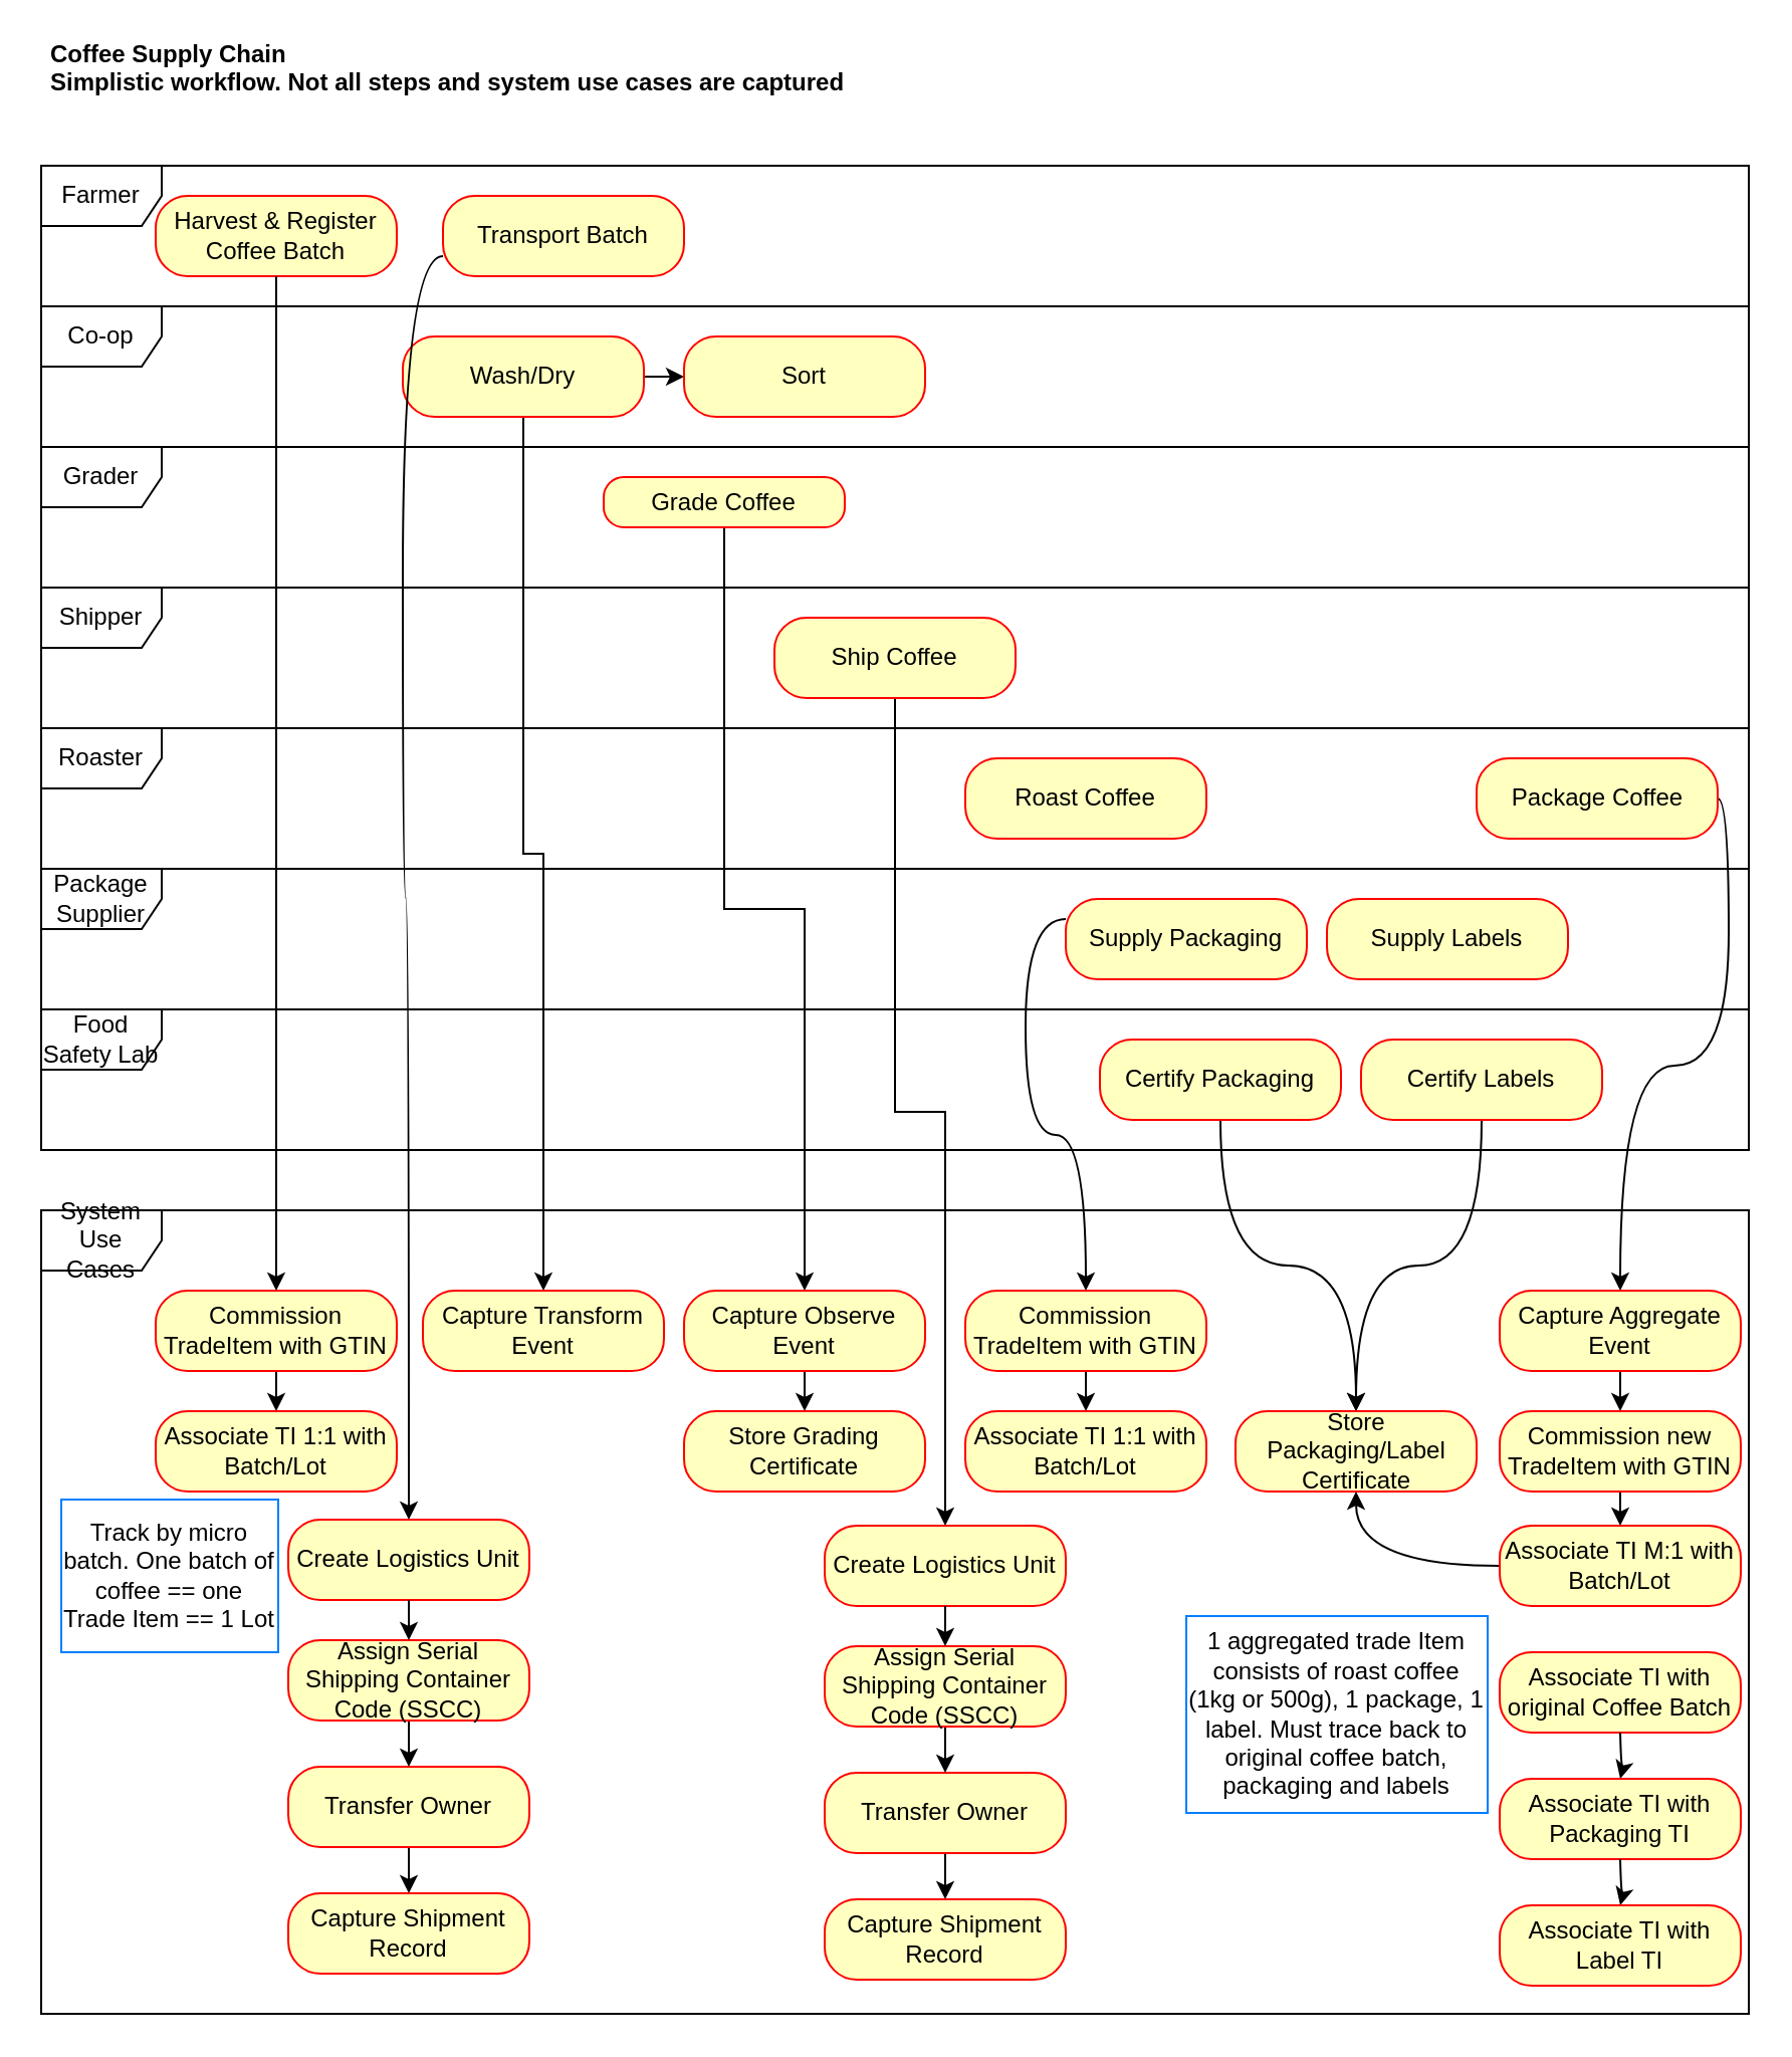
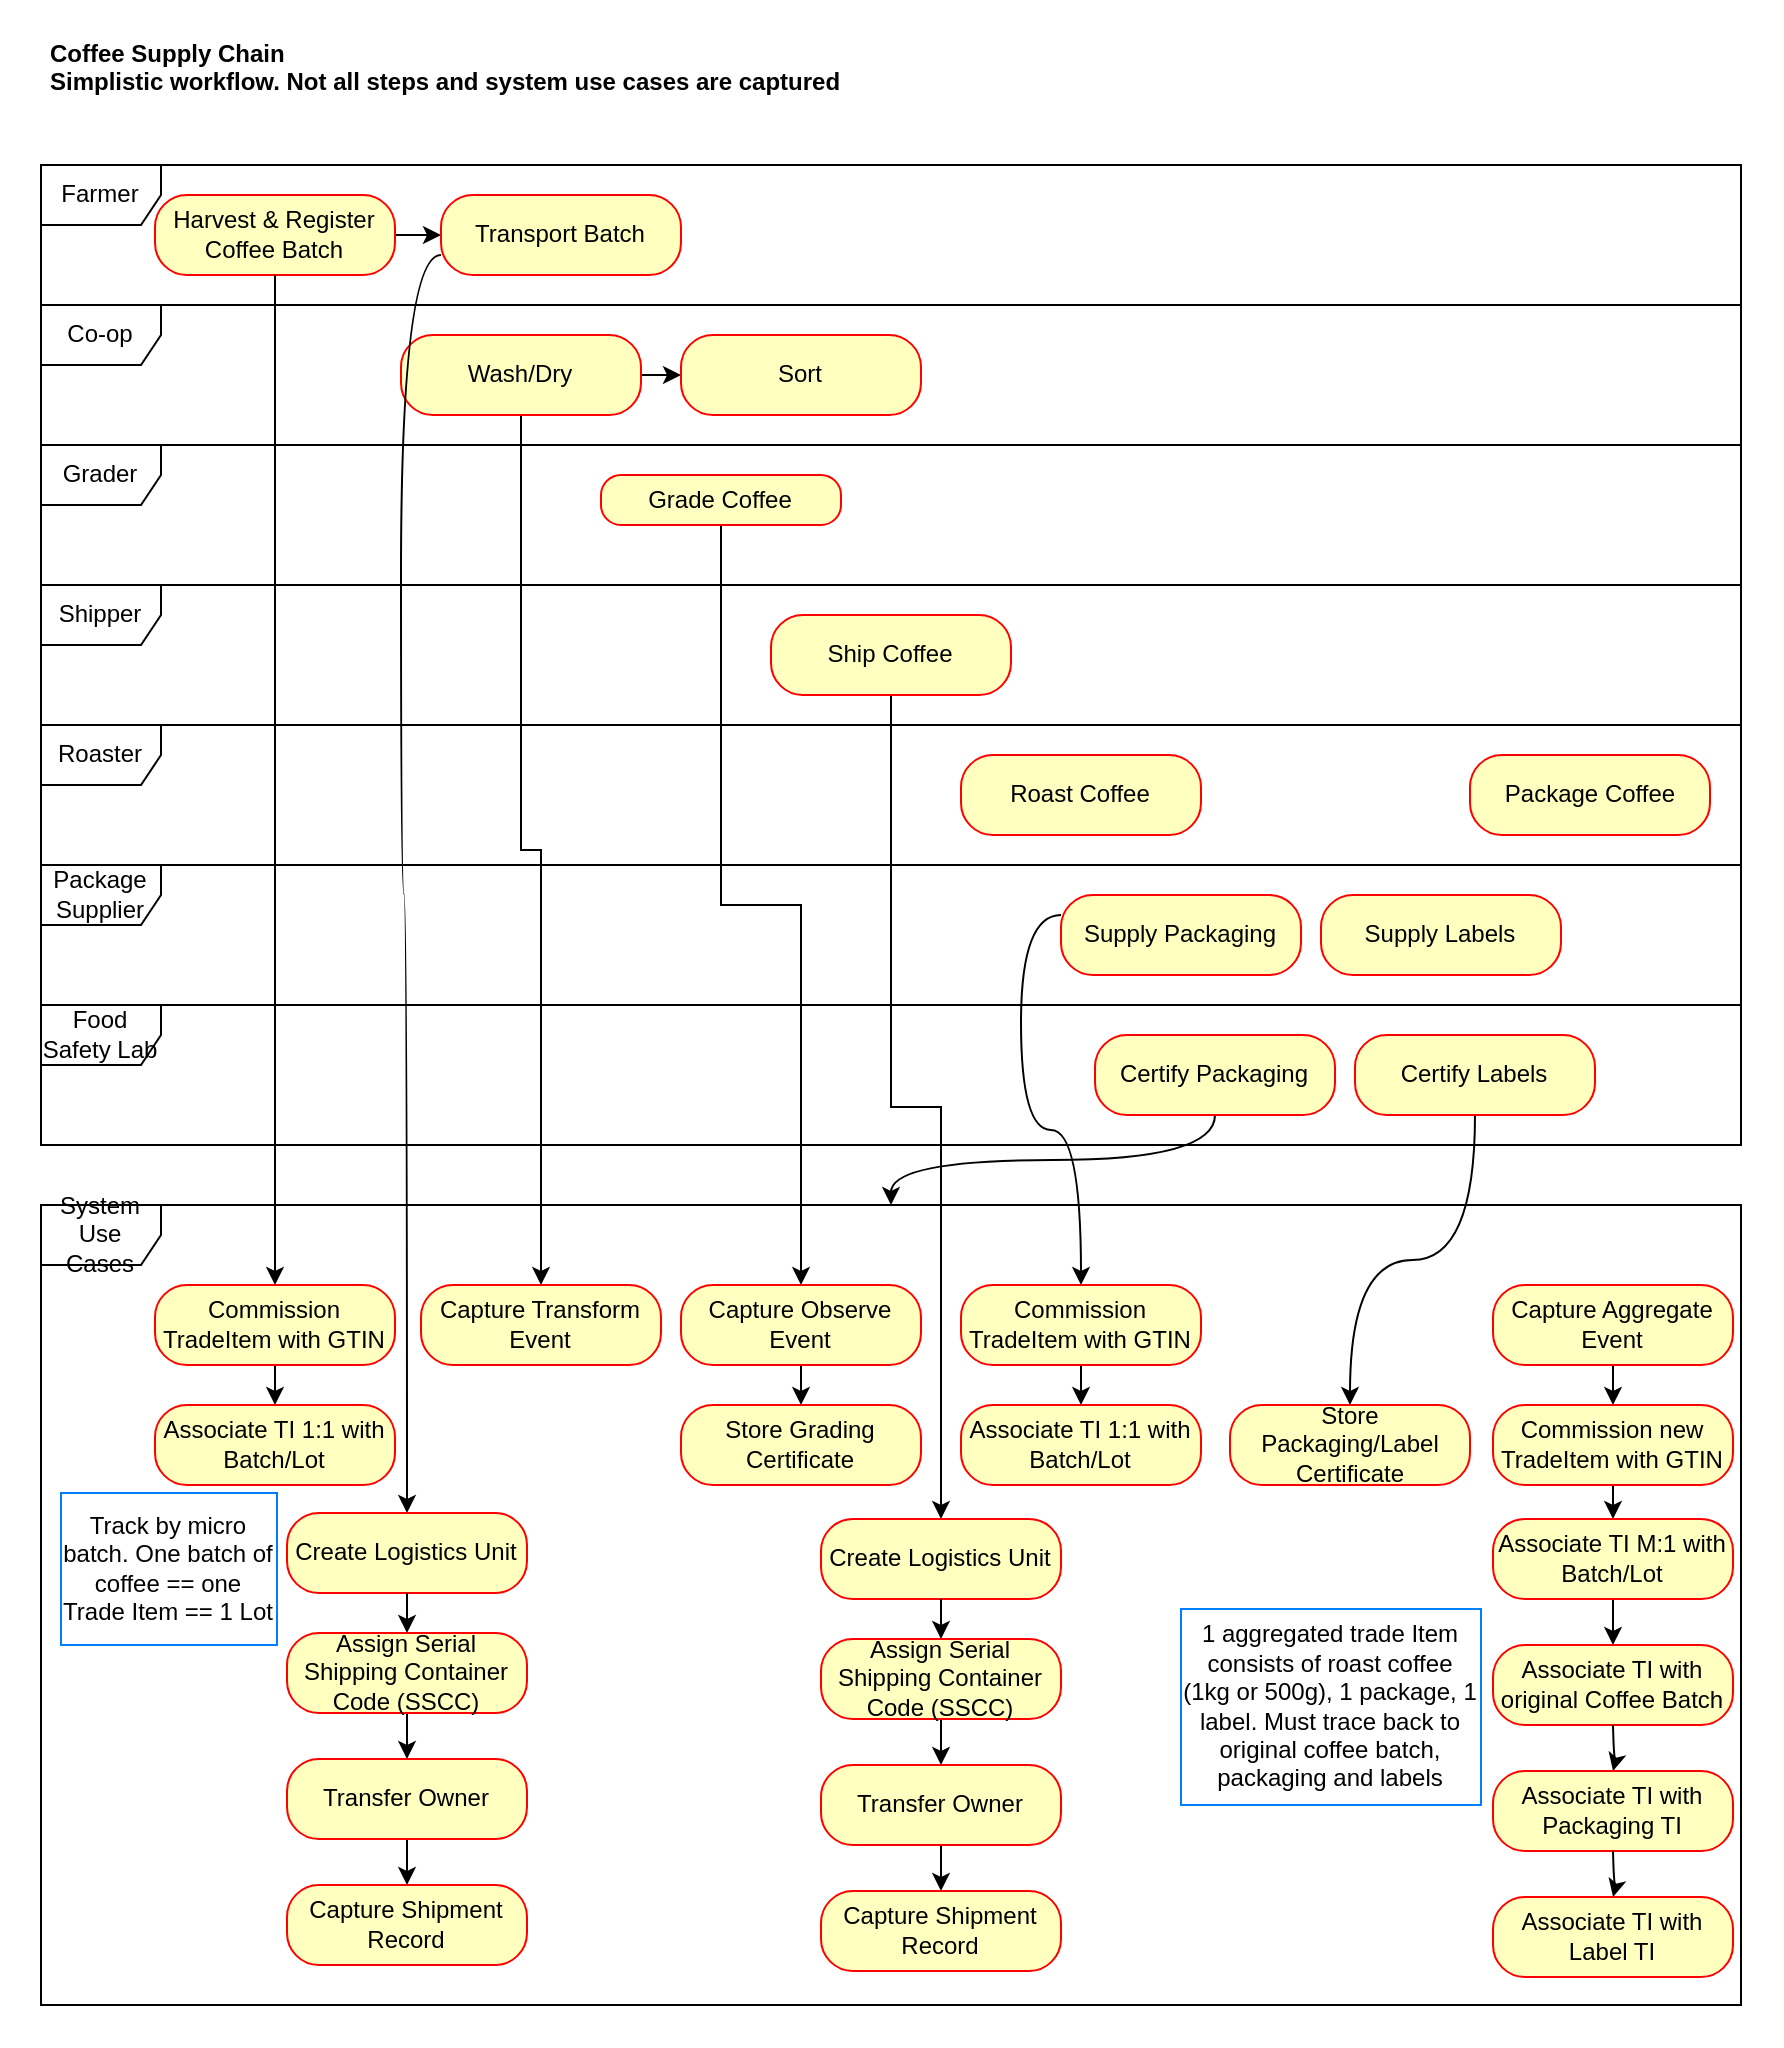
+ <mxCell id="14" style="edgeStyle=orthogonalEdgeStyle;rounded=0;orthogonalLoop=1;jettySize=auto;html=1;" edge="1" parent="1" source="15" target="46"><mxGeometry relative="1" as="geometry" /></mxCell>
- <mxCell id="30" style="edgeStyle=orthogonalEdgeStyle;curved=1;rounded=0;orthogonalLoop=1;jettySize=auto;html=1;entryX=0.5;entryY=0;entryDx=0;entryDy=0;" edge="1" parent="1" source="31" target="51"><mxGeometry relative="1" as="geometry"><Array as="points"><mxPoint x="860" y="397" /><mxPoint x="860" y="530" /><mxPoint x="806" y="530" /></Array></mxGeometry></mxCell>
- <mxCell id="37" style="edgeStyle=orthogonalEdgeStyle;curved=1;rounded=0;orthogonalLoop=1;jettySize=auto;html=1;entryX=0.5;entryY=0;entryDx=0;entryDy=0;" edge="1" parent="1" source="38" target="49"><mxGeometry relative="1" as="geometry" /></mxCell>
+ <mxCell id="37" style="edgeStyle=orthogonalEdgeStyle;curved=1;rounded=0;orthogonalLoop=1;jettySize=auto;html=1;" edge="1" parent="1" source="38" target="2"><mxGeometry relative="1" as="geometry" /></mxCell>
- <mxCell id="54" style="edgeStyle=orthogonalEdgeStyle;curved=1;rounded=0;orthogonalLoop=1;jettySize=auto;html=1;" edge="1" parent="1" source="55" target="49"><mxGeometry relative="1" as="geometry" /></mxCell>
+ <mxCell id="54" style="edgeStyle=orthogonalEdgeStyle;curved=1;rounded=0;orthogonalLoop=1;jettySize=auto;html=1;" edge="1" parent="1" source="55" target="56"><mxGeometry relative="1" as="geometry" /></mxCell>
